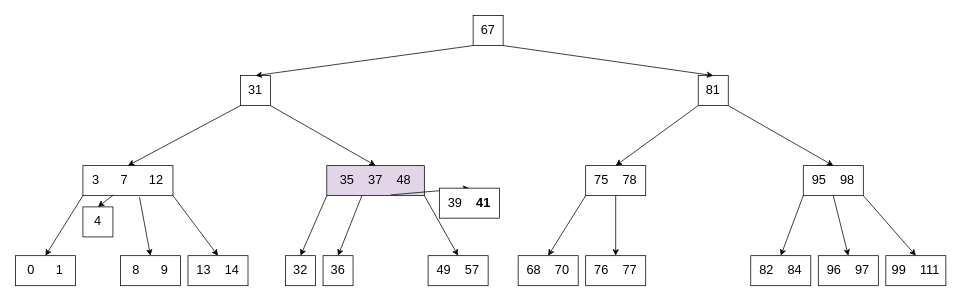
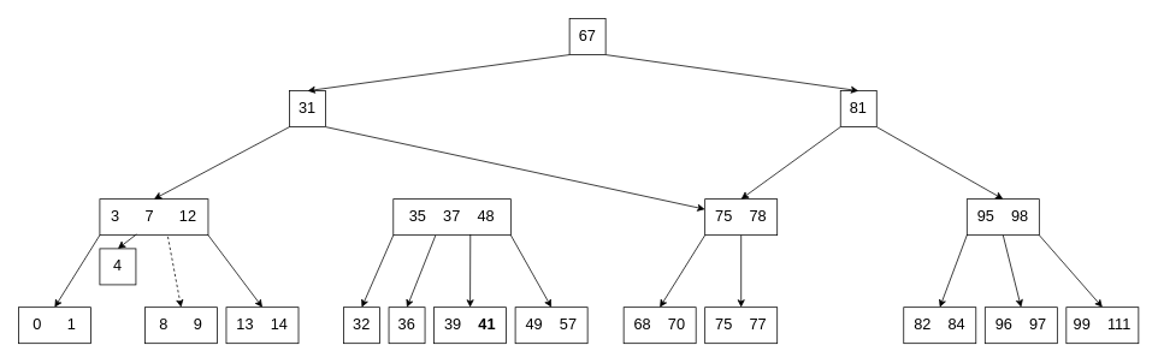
- <mxCell id="23" value="" style="endArrow=classic;html=1;rounded=0;exitX=1;exitY=1;exitDx=0;exitDy=0;entryX=0.5;entryY=0;entryDx=0;entryDy=0;fontSize=17;" edge="1" parent="1" source="2" target="15"><mxGeometry width="50" height="50" relative="1" as="geometry"><mxPoint x="650" y="310" as="sourcePoint" /><mxPoint x="700" y="260" as="targetPoint" /></mxGeometry></mxCell>
+ <mxCell id="23" value="" style="endArrow=classic;html=1;rounded=0;exitX=1;exitY=1;exitDx=0;exitDy=0;fontSize=17;" edge="1" parent="1" source="2" target="16"><mxGeometry width="50" height="50" relative="1" as="geometry"><mxPoint x="650" y="310" as="sourcePoint" /><mxPoint x="700" y="260" as="targetPoint" /></mxGeometry></mxCell>
- <mxCell id="15" value="35&lt;span style=&quot;white-space: pre;&quot;&gt;&#09;&lt;/span&gt;37&lt;span style=&quot;white-space: pre;&quot;&gt;&#09;&lt;/span&gt;48" style="rounded=0;whiteSpace=wrap;html=1;fontSize=17;fillColor=#e1d5e7;" vertex="1" parent="1"><mxGeometry x="435" y="220" width="130" height="40" as="geometry" /></mxCell>
+ <mxCell id="15" value="35&lt;span style=&quot;white-space: pre;&quot;&gt;&#09;&lt;/span&gt;37&lt;span style=&quot;white-space: pre;&quot;&gt;&#09;&lt;/span&gt;48" style="rounded=0;whiteSpace=wrap;html=1;fontSize=17;" vertex="1" parent="1"><mxGeometry x="435" y="220" width="130" height="40" as="geometry" /></mxCell>
- <mxCell id="38" value="39&lt;span style=&quot;white-space: pre;&quot;&gt;&#09;&lt;/span&gt;&lt;b&gt;41&lt;/b&gt;" style="rounded=0;whiteSpace=wrap;html=1;fontSize=17;" vertex="1" parent="1"><mxGeometry x="585" y="250" width="80" height="40" as="geometry" /></mxCell>
+ <mxCell id="38" value="39&lt;span style=&quot;white-space: pre;&quot;&gt;&#09;&lt;/span&gt;&lt;b&gt;41&lt;/b&gt;" style="rounded=0;whiteSpace=wrap;html=1;fontSize=17;" vertex="1" parent="1"><mxGeometry x="480" y="340" width="80" height="40" as="geometry" /></mxCell>
- <mxCell id="28" value="" style="endArrow=classic;html=1;rounded=0;exitX=0.628;exitY=1.042;exitDx=0;exitDy=0;entryX=0.5;entryY=0;entryDx=0;entryDy=0;exitPerimeter=0;fontSize=17;" edge="1" parent="1" source="14" target="5"><mxGeometry width="50" height="50" relative="1" as="geometry"><mxPoint x="650" y="310" as="sourcePoint" /><mxPoint x="700" y="260" as="targetPoint" /></mxGeometry></mxCell>
+ <mxCell id="28" value="" style="endArrow=classic;html=1;rounded=0;exitX=0.628;exitY=1.042;exitDx=0;exitDy=0;entryX=0.5;entryY=0;entryDx=0;entryDy=0;exitPerimeter=0;fontSize=17;dashed=1;" edge="1" parent="1" source="14" target="5"><mxGeometry width="50" height="50" relative="1" as="geometry"><mxPoint x="650" y="310" as="sourcePoint" /><mxPoint x="700" y="260" as="targetPoint" /></mxGeometry></mxCell>
- <mxCell id="10" value="76&lt;span style=&quot;white-space: pre;&quot;&gt;&#09;&lt;/span&gt;77" style="rounded=0;whiteSpace=wrap;html=1;fontSize=17;" vertex="1" parent="1"><mxGeometry x="780" y="340" width="80" height="40" as="geometry" /></mxCell>
+ <mxCell id="10" value="75&lt;span style=&quot;white-space: pre;&quot;&gt;&#09;&lt;/span&gt;77" style="rounded=0;whiteSpace=wrap;html=1;fontSize=17;" vertex="1" parent="1"><mxGeometry x="780" y="340" width="80" height="40" as="geometry" /></mxCell>
